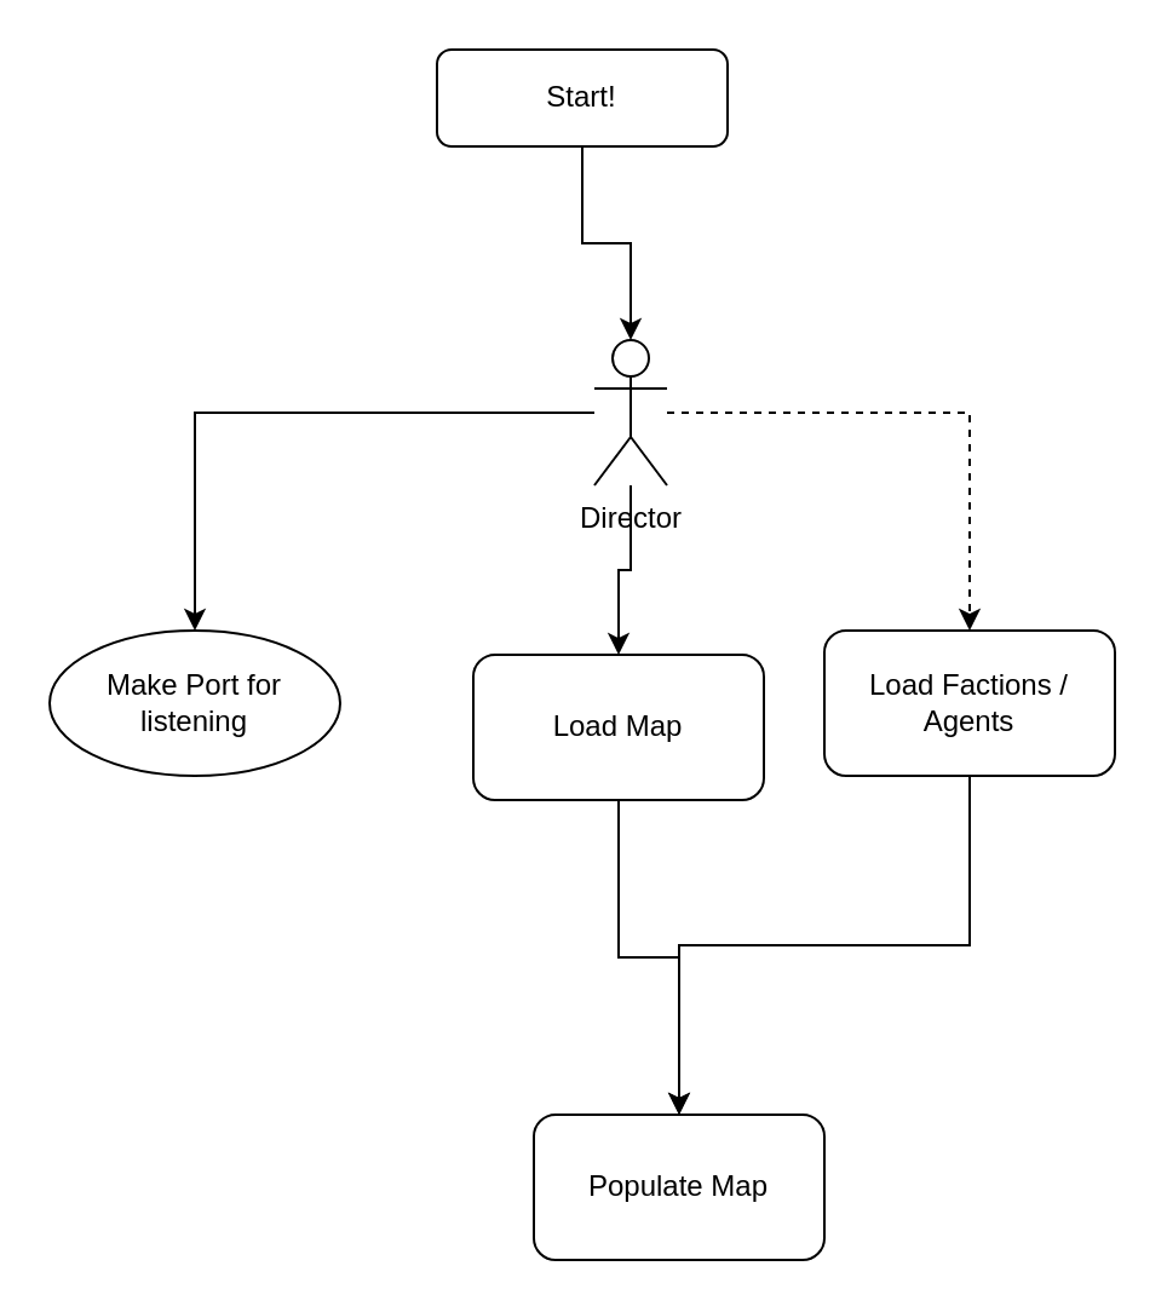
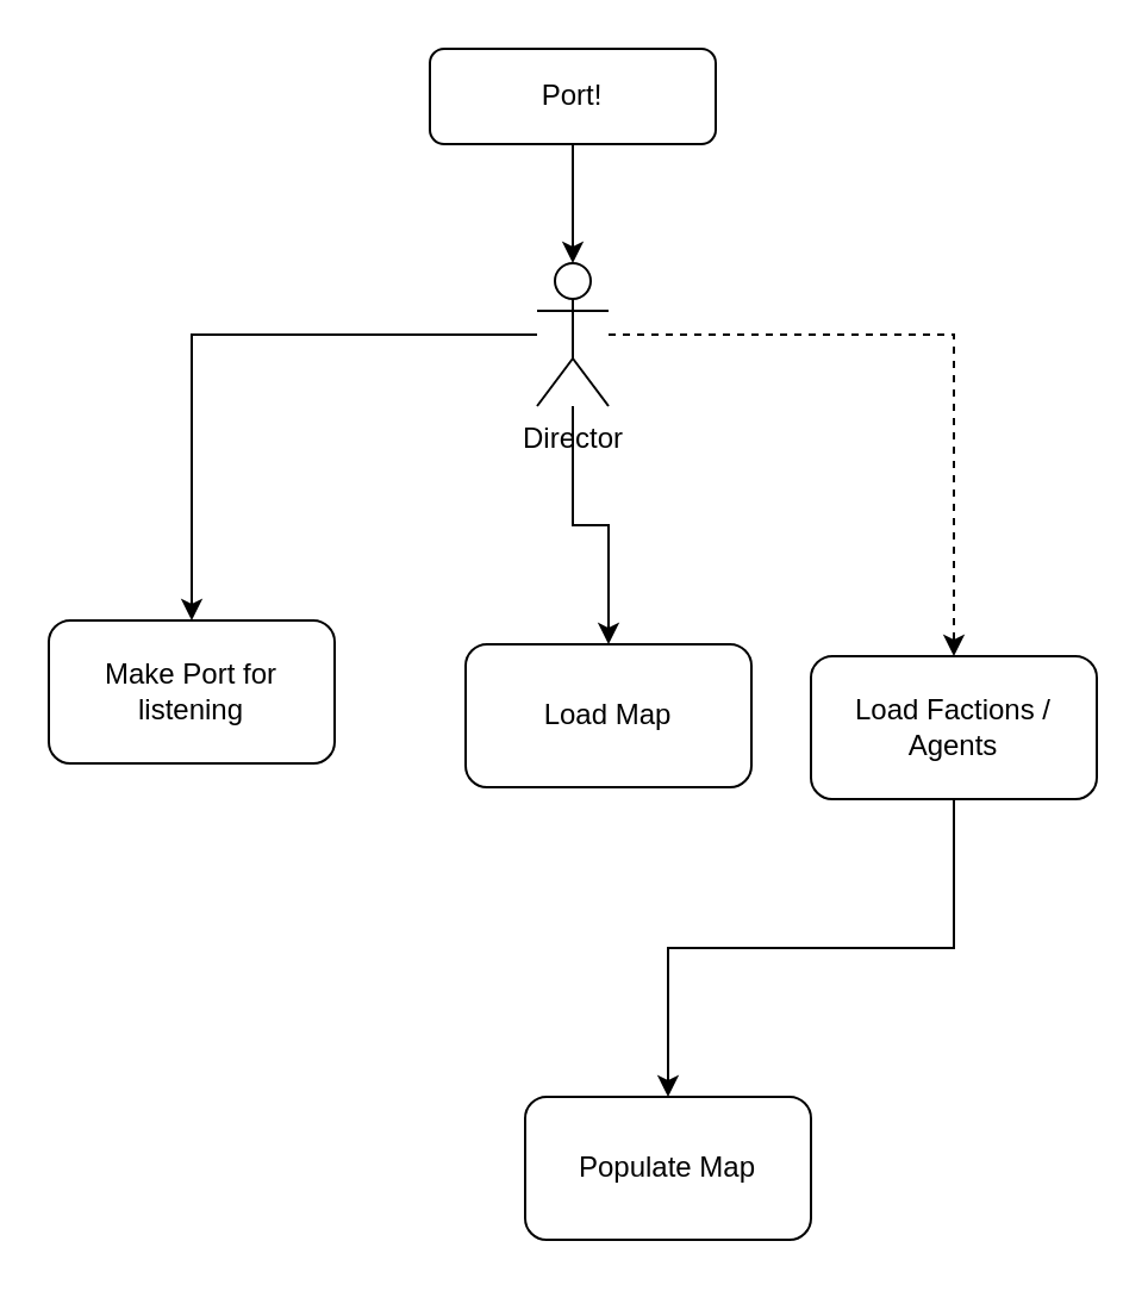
- <mxCell id="2" value="Start!" style="rounded=1;whiteSpace=wrap;html=1;fontSize=12;glass=0;strokeWidth=1;shadow=0;" parent="1" vertex="1"><mxGeometry x="180" y="20" width="120" height="40" as="geometry" /></mxCell>
+ <mxCell id="2" value="Port!" style="rounded=1;whiteSpace=wrap;html=1;fontSize=12;glass=0;strokeWidth=1;shadow=0;" parent="1" vertex="1"><mxGeometry x="180" y="20" width="120" height="40" as="geometry" /></mxCell>
- <mxCell id="6" value="Director" style="shape=umlActor;verticalLabelPosition=bottom;verticalAlign=top;html=1;outlineConnect=0;" vertex="1" parent="1"><mxGeometry x="245" y="140" width="30" height="60" as="geometry" /></mxCell>
+ <mxCell id="6" value="Director" style="shape=umlActor;verticalLabelPosition=bottom;verticalAlign=top;html=1;outlineConnect=0;" vertex="1" parent="1"><mxGeometry x="225" y="110" width="30" height="60" as="geometry" /></mxCell>
- <mxCell id="7" value="Make Port for listening" style="ellipse;whiteSpace=wrap;html=1;" vertex="1" parent="1"><mxGeometry y="260" width="120" height="60" as="geometry" x="20" /></mxCell>
+ <mxCell id="7" value="Make Port for listening" style="rounded=1;whiteSpace=wrap;html=1;" vertex="1" parent="1"><mxGeometry y="260" width="120" height="60" as="geometry" x="20" /></mxCell>
- <mxCell id="11" value="Load Factions / Agents" style="rounded=1;whiteSpace=wrap;html=1;" vertex="1" parent="1"><mxGeometry x="340" y="260" width="120" height="60" as="geometry" /></mxCell>
+ <mxCell id="11" value="Load Factions / Agents" style="rounded=1;whiteSpace=wrap;html=1;" vertex="1" parent="1"><mxGeometry x="340" y="275" width="120" height="60" as="geometry" /></mxCell>
- <mxCell id="8" style="edgeStyle=orthogonalEdgeStyle;rounded=0;orthogonalLoop=1;jettySize=auto;html=1;entryX=0.5;entryY=0;entryDx=0;entryDy=0;" edge="1" parent="1" source="9" target="12"><mxGeometry relative="1" as="geometry" /></mxCell>
